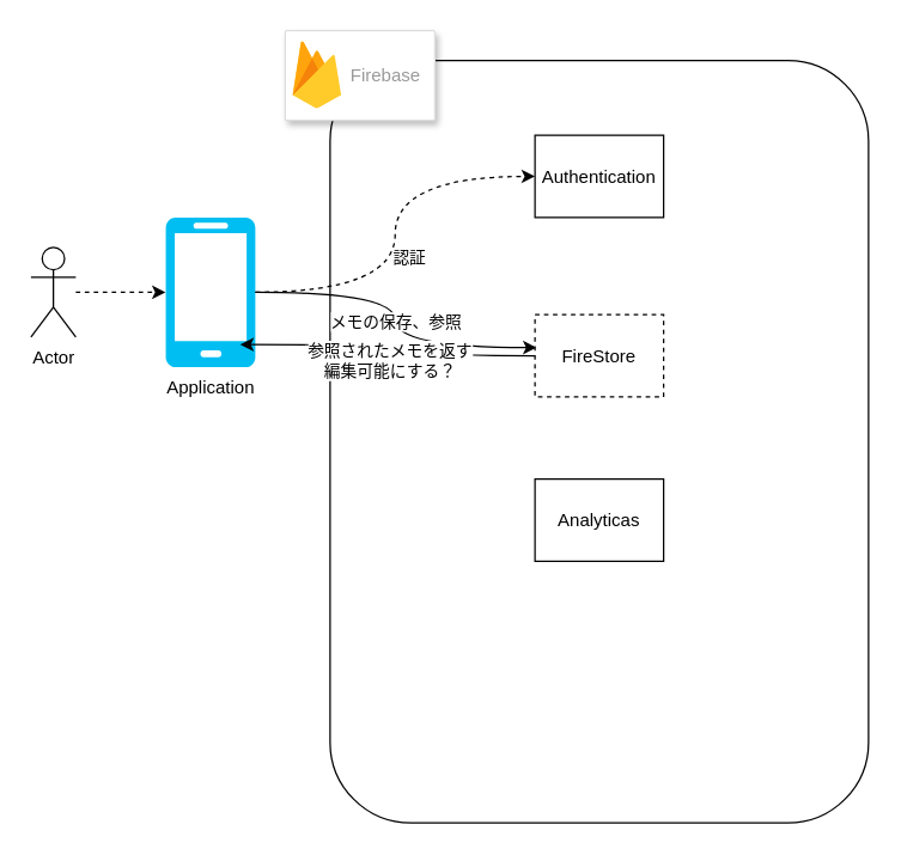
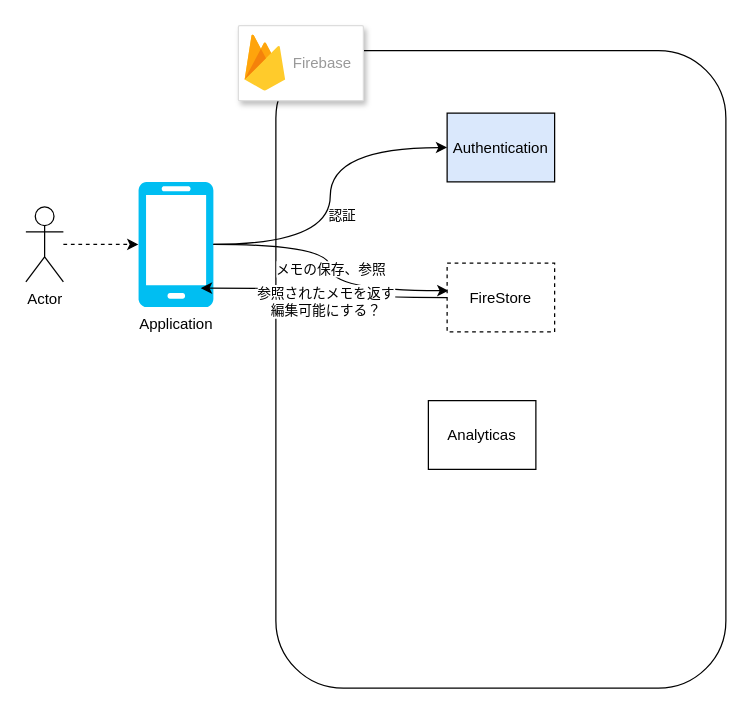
- <mxCell id="9" value="Authentication" style="rounded=0;whiteSpace=wrap;html=1;" vertex="1" parent="1"><mxGeometry x="357" y="90" width="86" height="55" as="geometry" /></mxCell>
+ <mxCell id="9" value="Authentication" style="rounded=0;whiteSpace=wrap;html=1;fillColor=#dae8fc;" vertex="1" parent="1"><mxGeometry x="357" y="90" width="86" height="55" as="geometry" /></mxCell>
- <mxCell id="10" style="edgeStyle=orthogonalEdgeStyle;html=1;entryX=0;entryY=0.5;entryDx=0;entryDy=0;curved=1;dashed=1;" edge="1" parent="1" source="2" target="9"><mxGeometry relative="1" as="geometry" /></mxCell>
+ <mxCell id="10" style="edgeStyle=orthogonalEdgeStyle;html=1;entryX=0;entryY=0.5;entryDx=0;entryDy=0;curved=1;" edge="1" parent="1" source="2" target="9"><mxGeometry relative="1" as="geometry" /></mxCell>
- <mxCell id="15" value="Analyticas" style="rounded=0;whiteSpace=wrap;html=1;" vertex="1" parent="1"><mxGeometry x="357" y="320" width="86" height="55" as="geometry" /></mxCell>
+ <mxCell id="15" value="Analyticas" style="rounded=0;whiteSpace=wrap;html=1;" vertex="1" parent="1"><mxGeometry x="342" y="320" width="86" height="55" as="geometry" /></mxCell>
